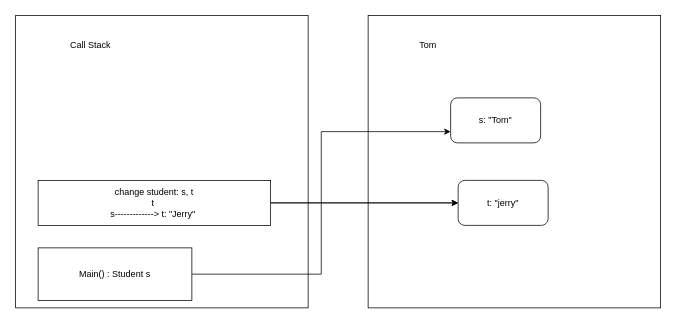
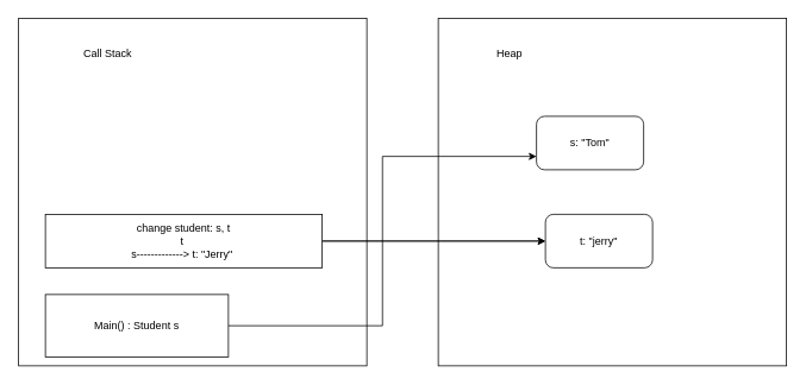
- <mxCell id="5" value="Tom" style="text;html=1;strokeColor=none;fillColor=none;align=center;verticalAlign=middle;whiteSpace=wrap;rounded=0;" vertex="1" parent="1"><mxGeometry x="500" y="40" width="140" height="40" as="geometry" /></mxCell>
+ <mxCell id="5" value="Heap" style="text;html=1;strokeColor=none;fillColor=none;align=center;verticalAlign=middle;whiteSpace=wrap;rounded=0;" vertex="1" parent="1"><mxGeometry x="500" y="40" width="140" height="40" as="geometry" /></mxCell>
